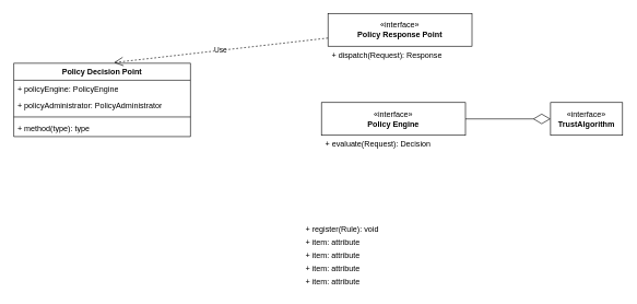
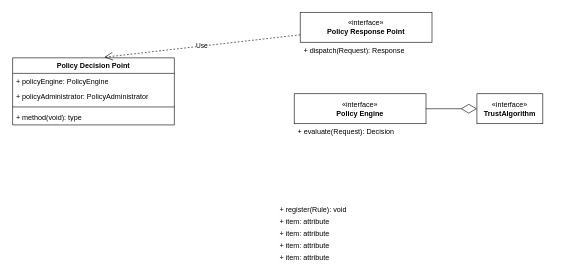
- <mxCell id="20" value="&lt;div&gt;«interface»&lt;b&gt;&lt;br&gt;&lt;/b&gt;&lt;/div&gt;&lt;div&gt;&lt;b&gt;TrustAlgorithm&lt;/b&gt;&lt;/div&gt;" style="html=1;whiteSpace=wrap;" vertex="1" parent="1"><mxGeometry x="840" y="156" width="110" height="50" as="geometry" /></mxCell>
+ <mxCell id="20" value="&lt;div&gt;«interface»&lt;b&gt;&lt;br&gt;&lt;/b&gt;&lt;/div&gt;&lt;div&gt;&lt;b&gt;TrustAlgorithm&lt;/b&gt;&lt;/div&gt;" style="html=1;whiteSpace=wrap;" vertex="1" parent="1"><mxGeometry x="795" y="156" width="110" height="50" as="geometry" /></mxCell>
- <mxCell id="18" value="+ method(type): type" style="text;strokeColor=none;fillColor=none;align=left;verticalAlign=top;spacingLeft=4;spacingRight=4;overflow=hidden;rotatable=0;points=[[0,0.5],[1,0.5]];portConstraint=eastwest;whiteSpace=wrap;html=1;" vertex="1" parent="14"><mxGeometry y="86" width="270" height="26" as="geometry" /></mxCell>
+ <mxCell id="18" value="+ method(void): type" style="text;strokeColor=none;fillColor=none;align=left;verticalAlign=top;spacingLeft=4;spacingRight=4;overflow=hidden;rotatable=0;points=[[0,0.5],[1,0.5]];portConstraint=eastwest;whiteSpace=wrap;html=1;" vertex="1" parent="14"><mxGeometry y="86" width="270" height="26" as="geometry" /></mxCell>
